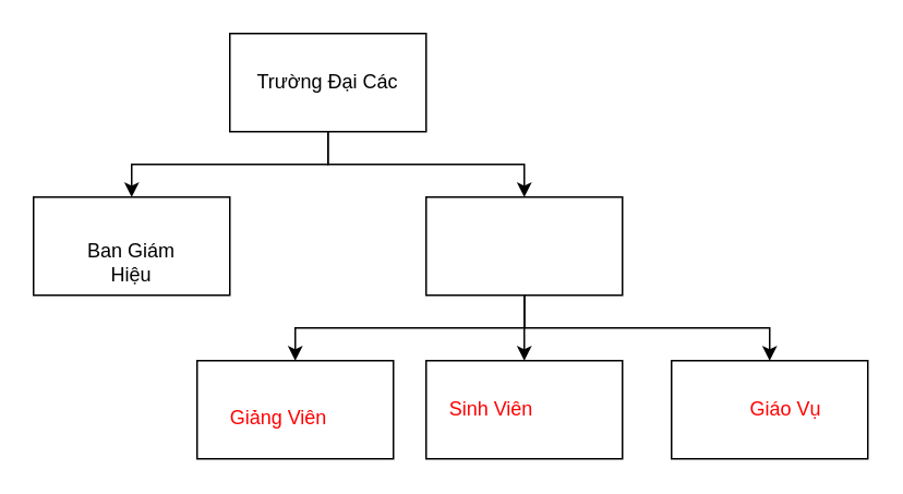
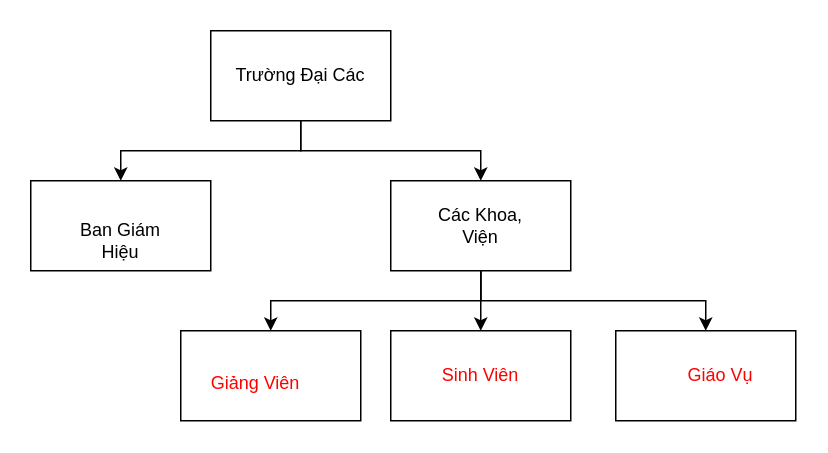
+ <mxCell id="12" value="Các Khoa, Viện" style="text;html=1;strokeColor=none;fillColor=none;align=center;verticalAlign=middle;whiteSpace=wrap;rounded=0;" parent="1" vertex="1"><mxGeometry x="290" y="135" width="60" height="30" as="geometry" /></mxCell>
- <mxCell id="14" value="&lt;font color=&quot;#ff0000&quot;&gt;Sinh Viên&lt;/font&gt;" style="text;html=1;strokeColor=none;fillColor=none;align=center;verticalAlign=middle;whiteSpace=wrap;rounded=0;" parent="1" vertex="1"><mxGeometry x="270" y="235" width="60" height="30" as="geometry" /></mxCell>
+ <mxCell id="14" value="&lt;font color=&quot;#ff0000&quot;&gt;Sinh Viên&lt;/font&gt;" style="text;html=1;strokeColor=none;fillColor=none;align=center;verticalAlign=middle;whiteSpace=wrap;rounded=0;" parent="1" vertex="1"><mxGeometry x="290" y="235" width="60" height="30" as="geometry" /></mxCell>
